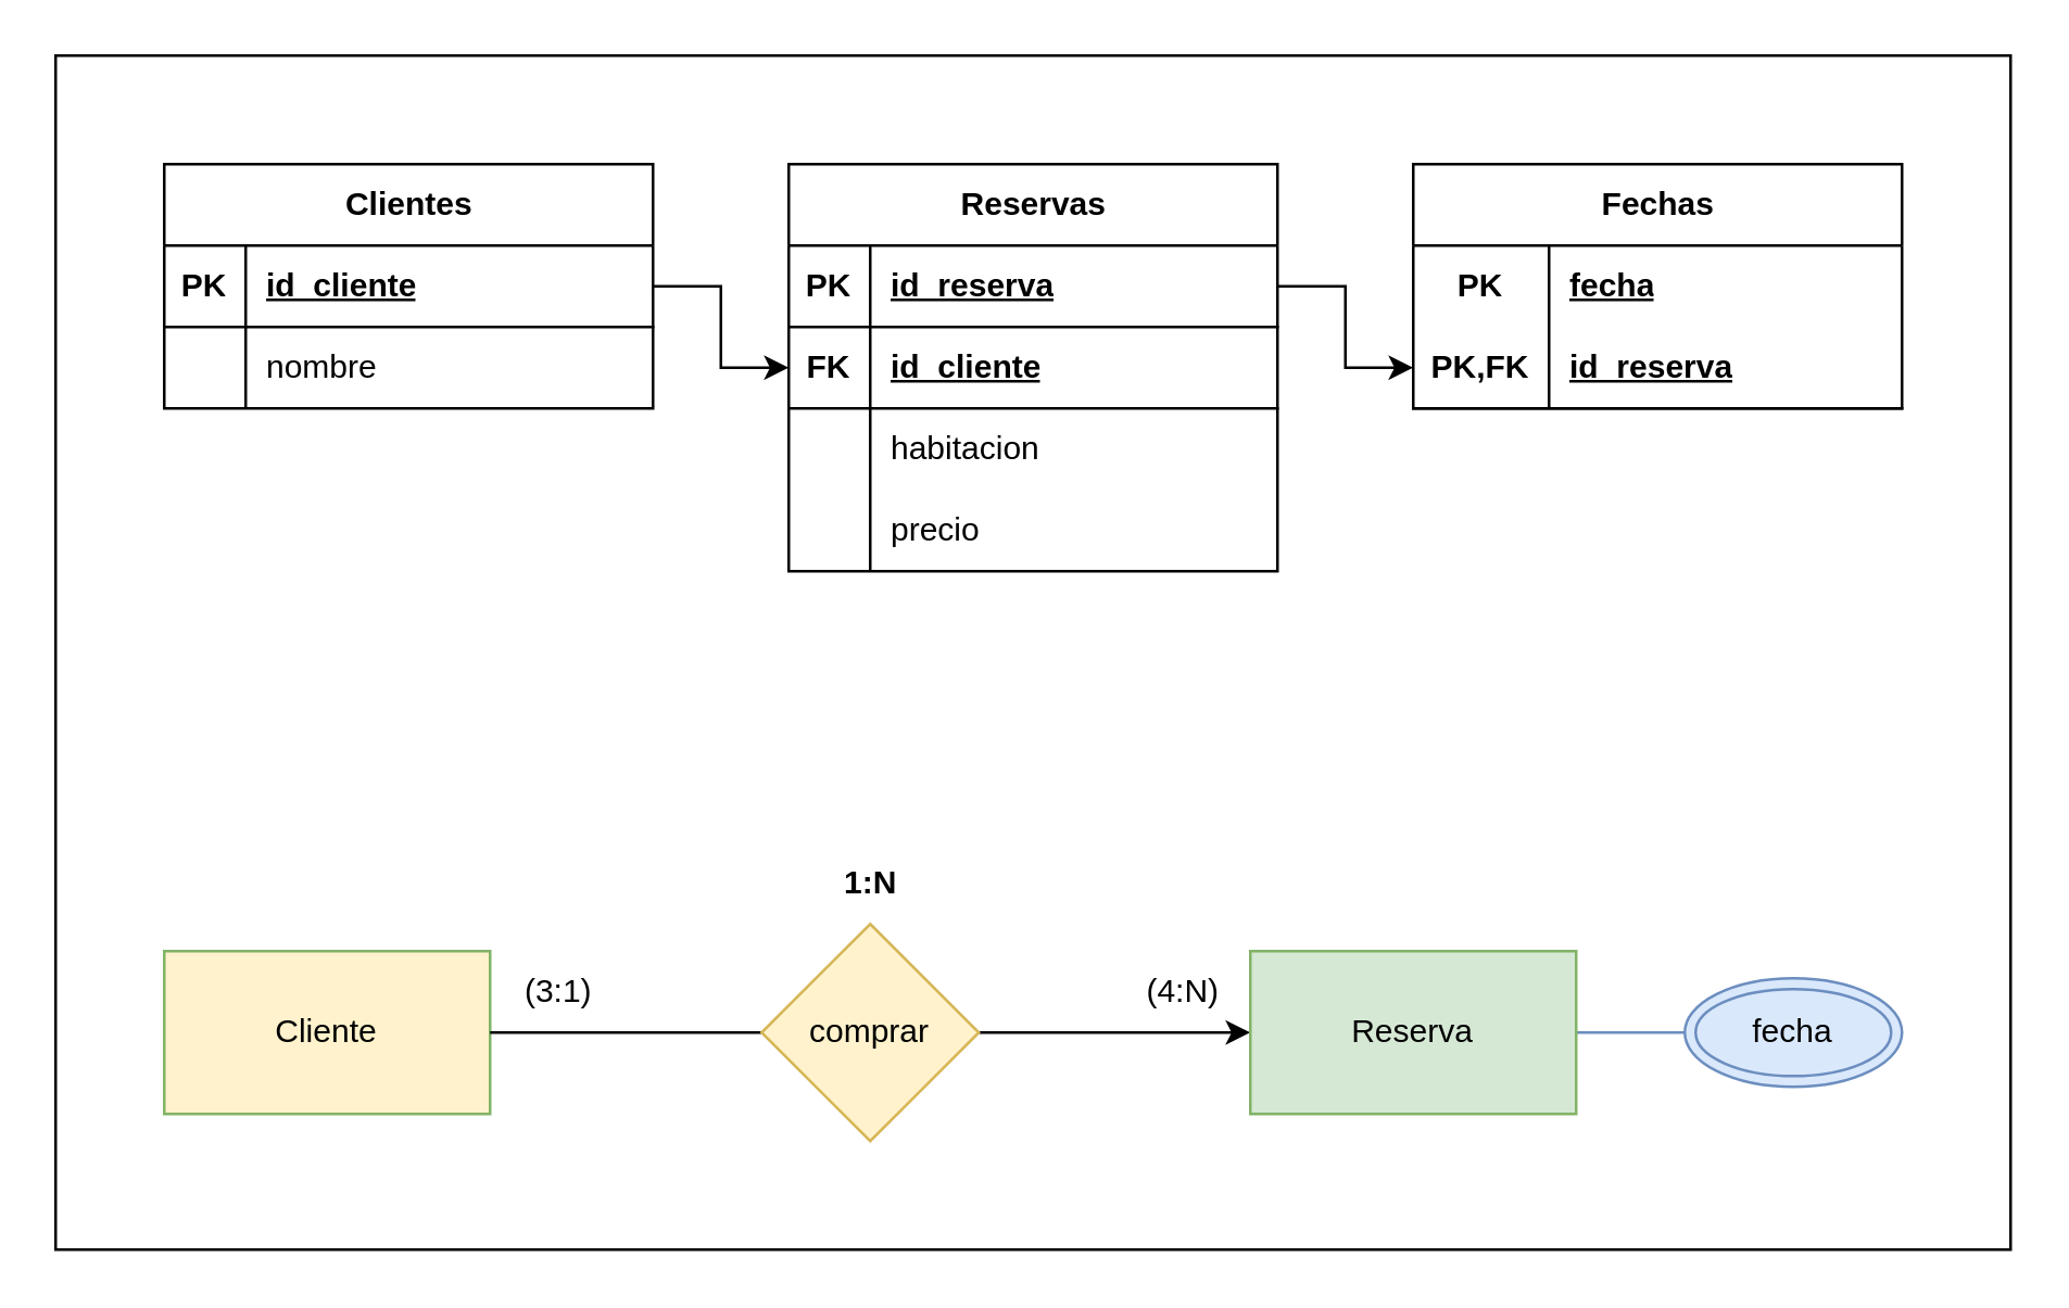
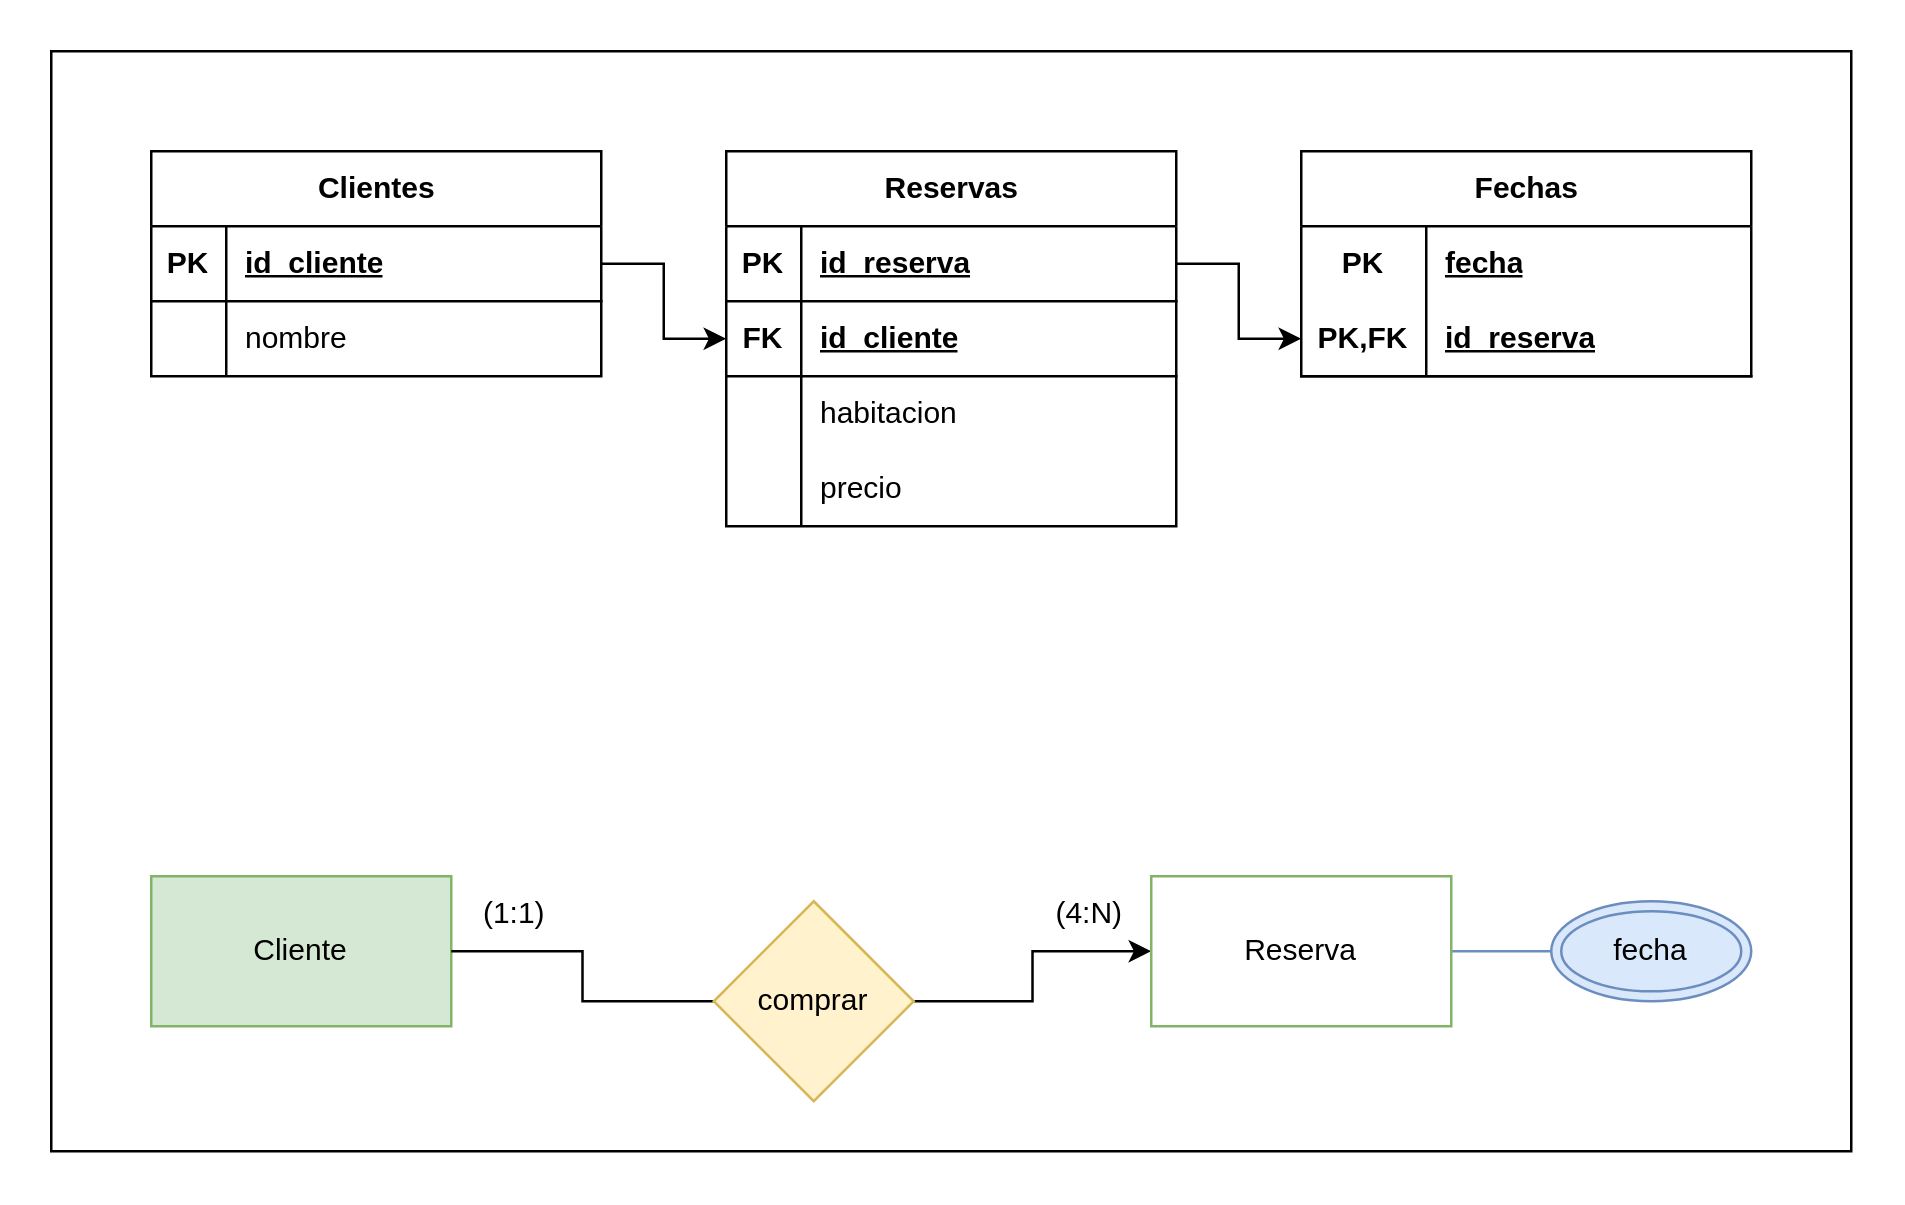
- <mxCell id="13" value="1:N" style="text;html=1;align=center;verticalAlign=middle;resizable=0;points=[];autosize=1;strokeColor=none;fillColor=none;fontStyle=1" vertex="1" parent="2"><mxGeometry x="280" y="290" width="40" height="30" as="geometry" /></mxCell>
- <mxCell id="12" value="(3:1)" style="text;html=1;align=center;verticalAlign=middle;resizable=0;points=[];autosize=1;strokeColor=none;fillColor=none;" vertex="1" parent="2"><mxGeometry x="160" y="330" width="50" height="30" as="geometry" /></mxCell>
+ <mxCell id="12" value="(1:1)" style="text;html=1;align=center;verticalAlign=middle;resizable=0;points=[];autosize=1;strokeColor=none;fillColor=none;" vertex="1" parent="2"><mxGeometry x="160" y="330" width="50" height="30" as="geometry" /></mxCell>
- <mxCell id="4" value="Cliente" style="rounded=0;whiteSpace=wrap;html=1;fillColor=#fff2cc;strokeColor=#82b366;" vertex="1" parent="2"><mxGeometry x="40" y="330" width="120" height="60" as="geometry" /></mxCell>
+ <mxCell id="4" value="Cliente" style="rounded=0;whiteSpace=wrap;html=1;fillColor=#d5e8d4;strokeColor=#82b366;" vertex="1" parent="2"><mxGeometry x="40" y="330" width="120" height="60" as="geometry" /></mxCell>
- <mxCell id="7" value="comprar" style="rhombus;whiteSpace=wrap;html=1;fillColor=#fff2cc;strokeColor=#d6b656;" vertex="1" parent="2"><mxGeometry x="260" y="320" width="80" height="80" as="geometry" /></mxCell>
+ <mxCell id="7" value="comprar" style="rhombus;whiteSpace=wrap;html=1;fillColor=#fff2cc;strokeColor=#d6b656;" vertex="1" parent="2"><mxGeometry x="265" y="340" width="80" height="80" as="geometry" /></mxCell>
- <mxCell id="9" value="Reserva" style="rounded=0;whiteSpace=wrap;html=1;fillColor=#d5e8d4;strokeColor=#82b366;" vertex="1" parent="2"><mxGeometry x="440" y="330" width="120" height="60" as="geometry" /></mxCell>
+ <mxCell id="9" value="Reserva" style="rounded=0;whiteSpace=wrap;html=1;fillColor=#ffffff;strokeColor=#82b366;" vertex="1" parent="2"><mxGeometry x="440" y="330" width="120" height="60" as="geometry" /></mxCell>
